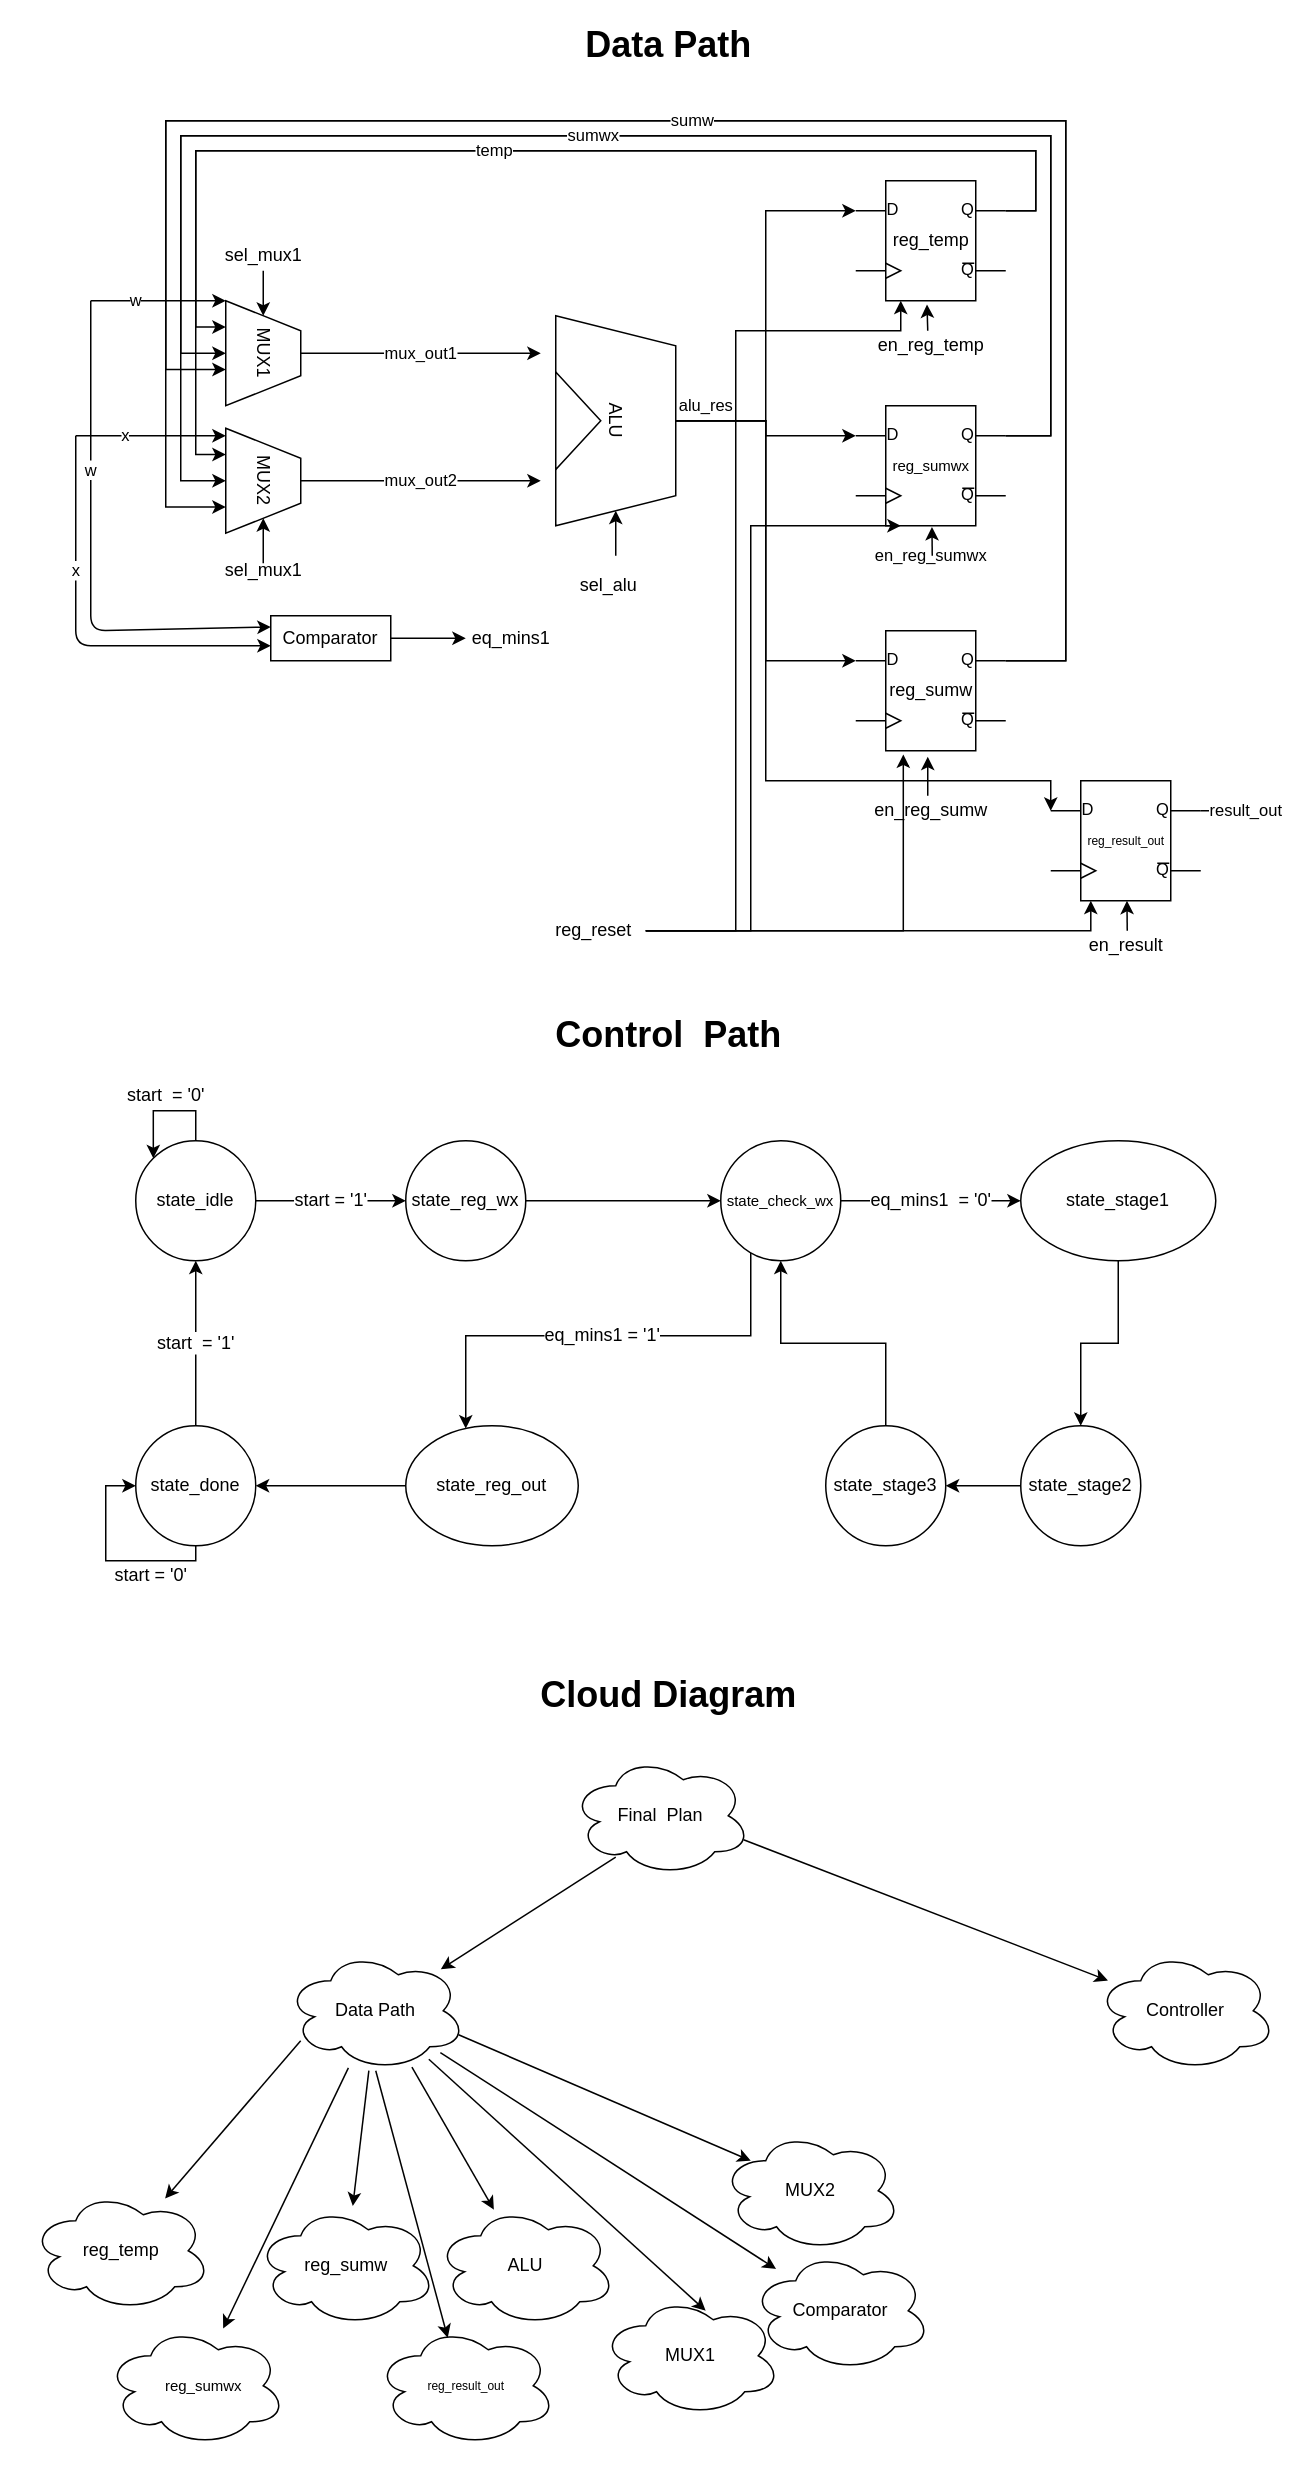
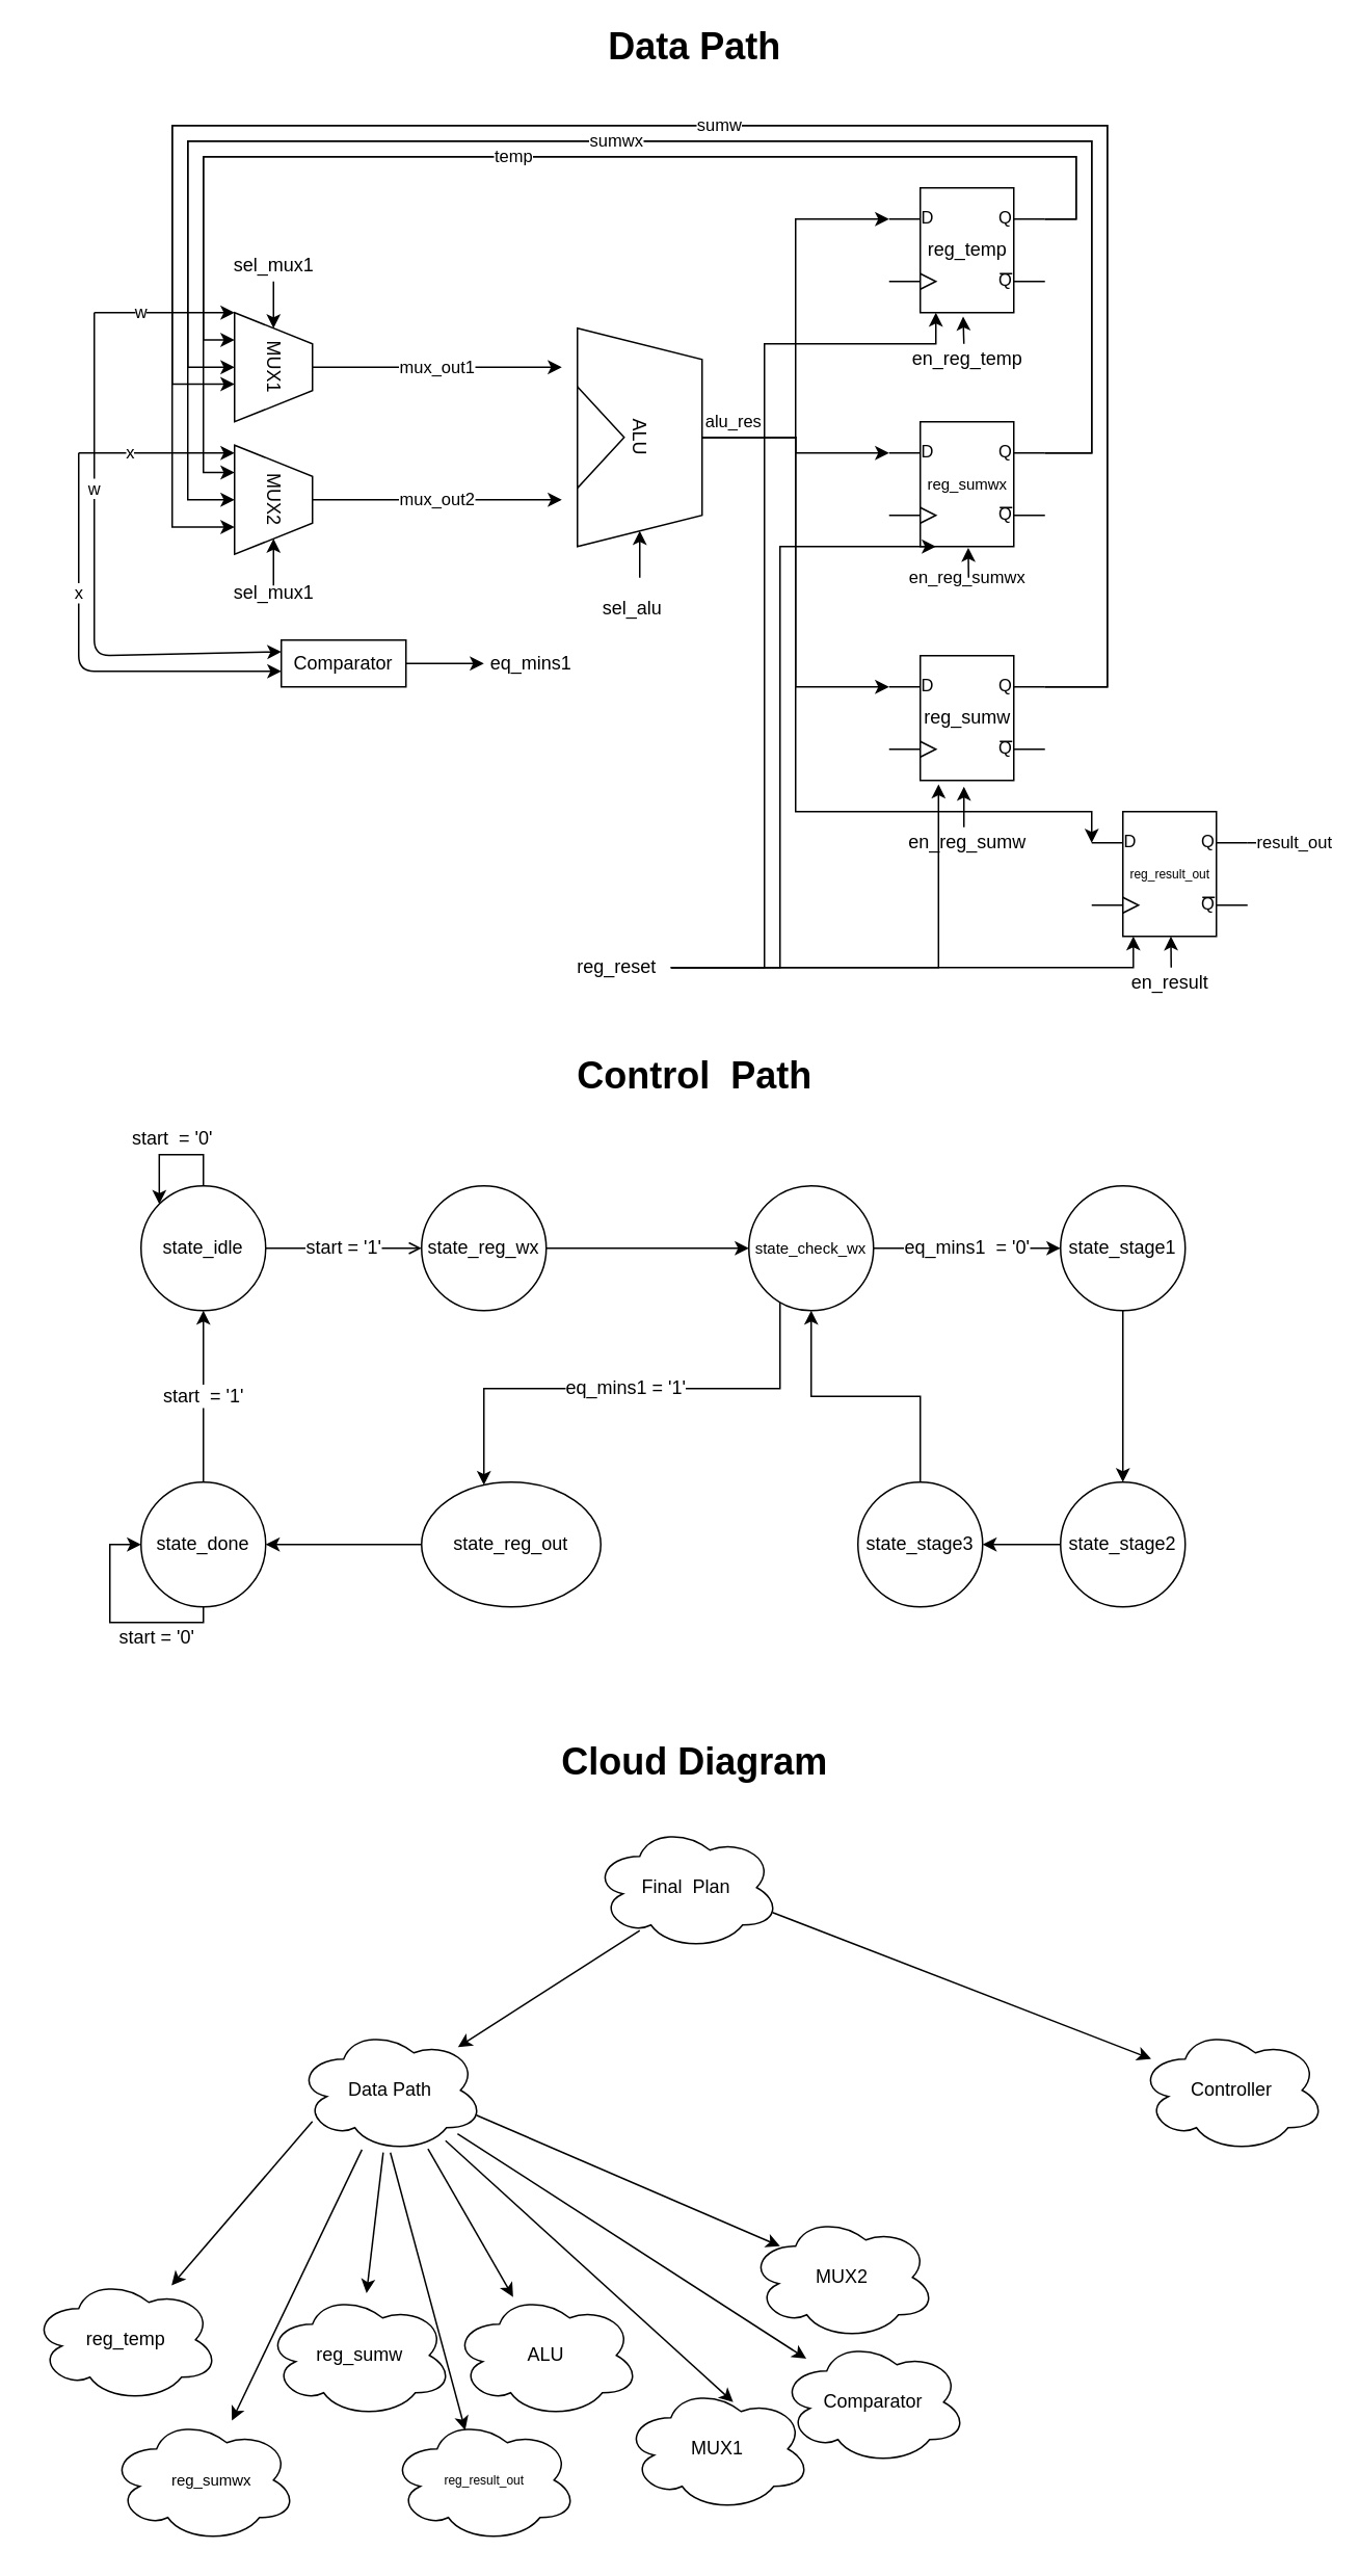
- <mxCell id="55" value="start = '1'" style="edgeStyle=orthogonalEdgeStyle;rounded=0;orthogonalLoop=1;jettySize=auto;html=1;entryX=0;entryY=0.5;entryDx=0;entryDy=0;fontSize=12;" edge="1" parent="1" source="56" target="58"><mxGeometry relative="1" as="geometry" /></mxCell>
+ <mxCell id="55" value="start = '1'" style="edgeStyle=orthogonalEdgeStyle;rounded=0;orthogonalLoop=1;jettySize=auto;html=1;entryX=0;entryY=0.5;entryDx=0;entryDy=0;fontSize=12;endArrow=open;" edge="1" parent="1" source="56" target="58"><mxGeometry relative="1" as="geometry" /></mxCell>
- <mxCell id="63" value="state_stage1" style="ellipse;whiteSpace=wrap;html=1;aspect=fixed;fontSize=12;" vertex="1" parent="1"><mxGeometry x="680" y="760" width="130" height="80" as="geometry" /></mxCell>
+ <mxCell id="63" value="state_stage1" style="ellipse;whiteSpace=wrap;html=1;aspect=fixed;fontSize=12;" vertex="1" parent="1"><mxGeometry x="680" y="760" width="80" height="80" as="geometry" /></mxCell>
